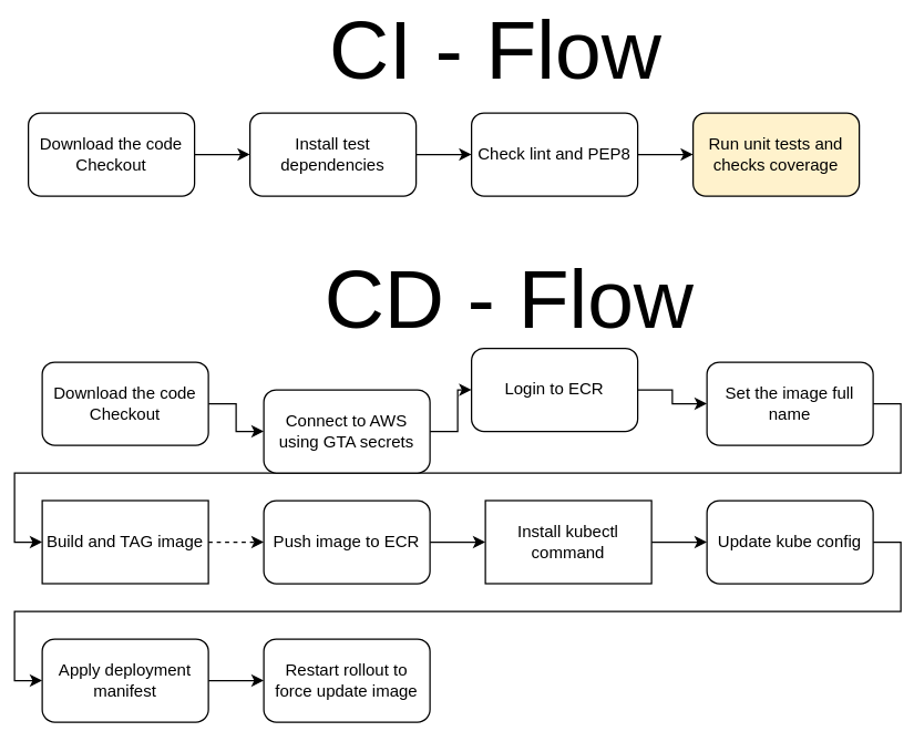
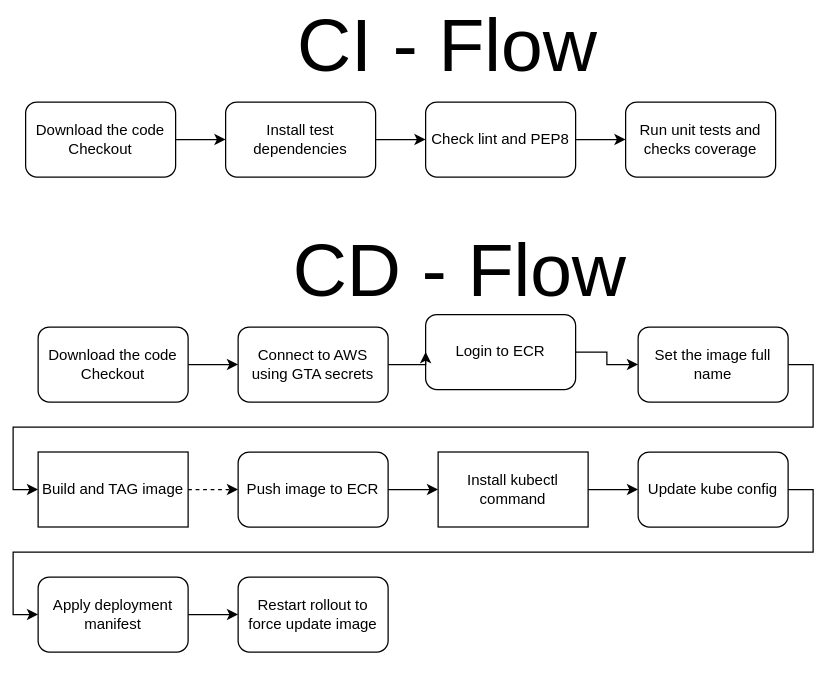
- <mxCell id="6" value="Run unit tests and&lt;div&gt;checks coverage&lt;/div&gt;" style="rounded=1;whiteSpace=wrap;html=1;fillColor=#fff2cc;" vertex="1" parent="1"><mxGeometry x="500" y="80" width="120" height="60" as="geometry" /></mxCell>
+ <mxCell id="6" value="Run unit tests and&lt;div&gt;checks coverage&lt;/div&gt;" style="rounded=1;whiteSpace=wrap;html=1;" vertex="1" parent="1"><mxGeometry x="500" y="80" width="120" height="60" as="geometry" /></mxCell>
- <mxCell id="17" value="Connect to AWS&lt;div&gt;using GTA secrets&lt;/div&gt;" style="rounded=1;whiteSpace=wrap;html=1;" vertex="1" parent="1"><mxGeometry x="190" y="280" width="120" height="60" as="geometry" /></mxCell>
+ <mxCell id="17" value="Connect to AWS&lt;div&gt;using GTA secrets&lt;/div&gt;" style="rounded=1;whiteSpace=wrap;html=1;" vertex="1" parent="1"><mxGeometry x="190" y="260" width="120" height="60" as="geometry" /></mxCell>
